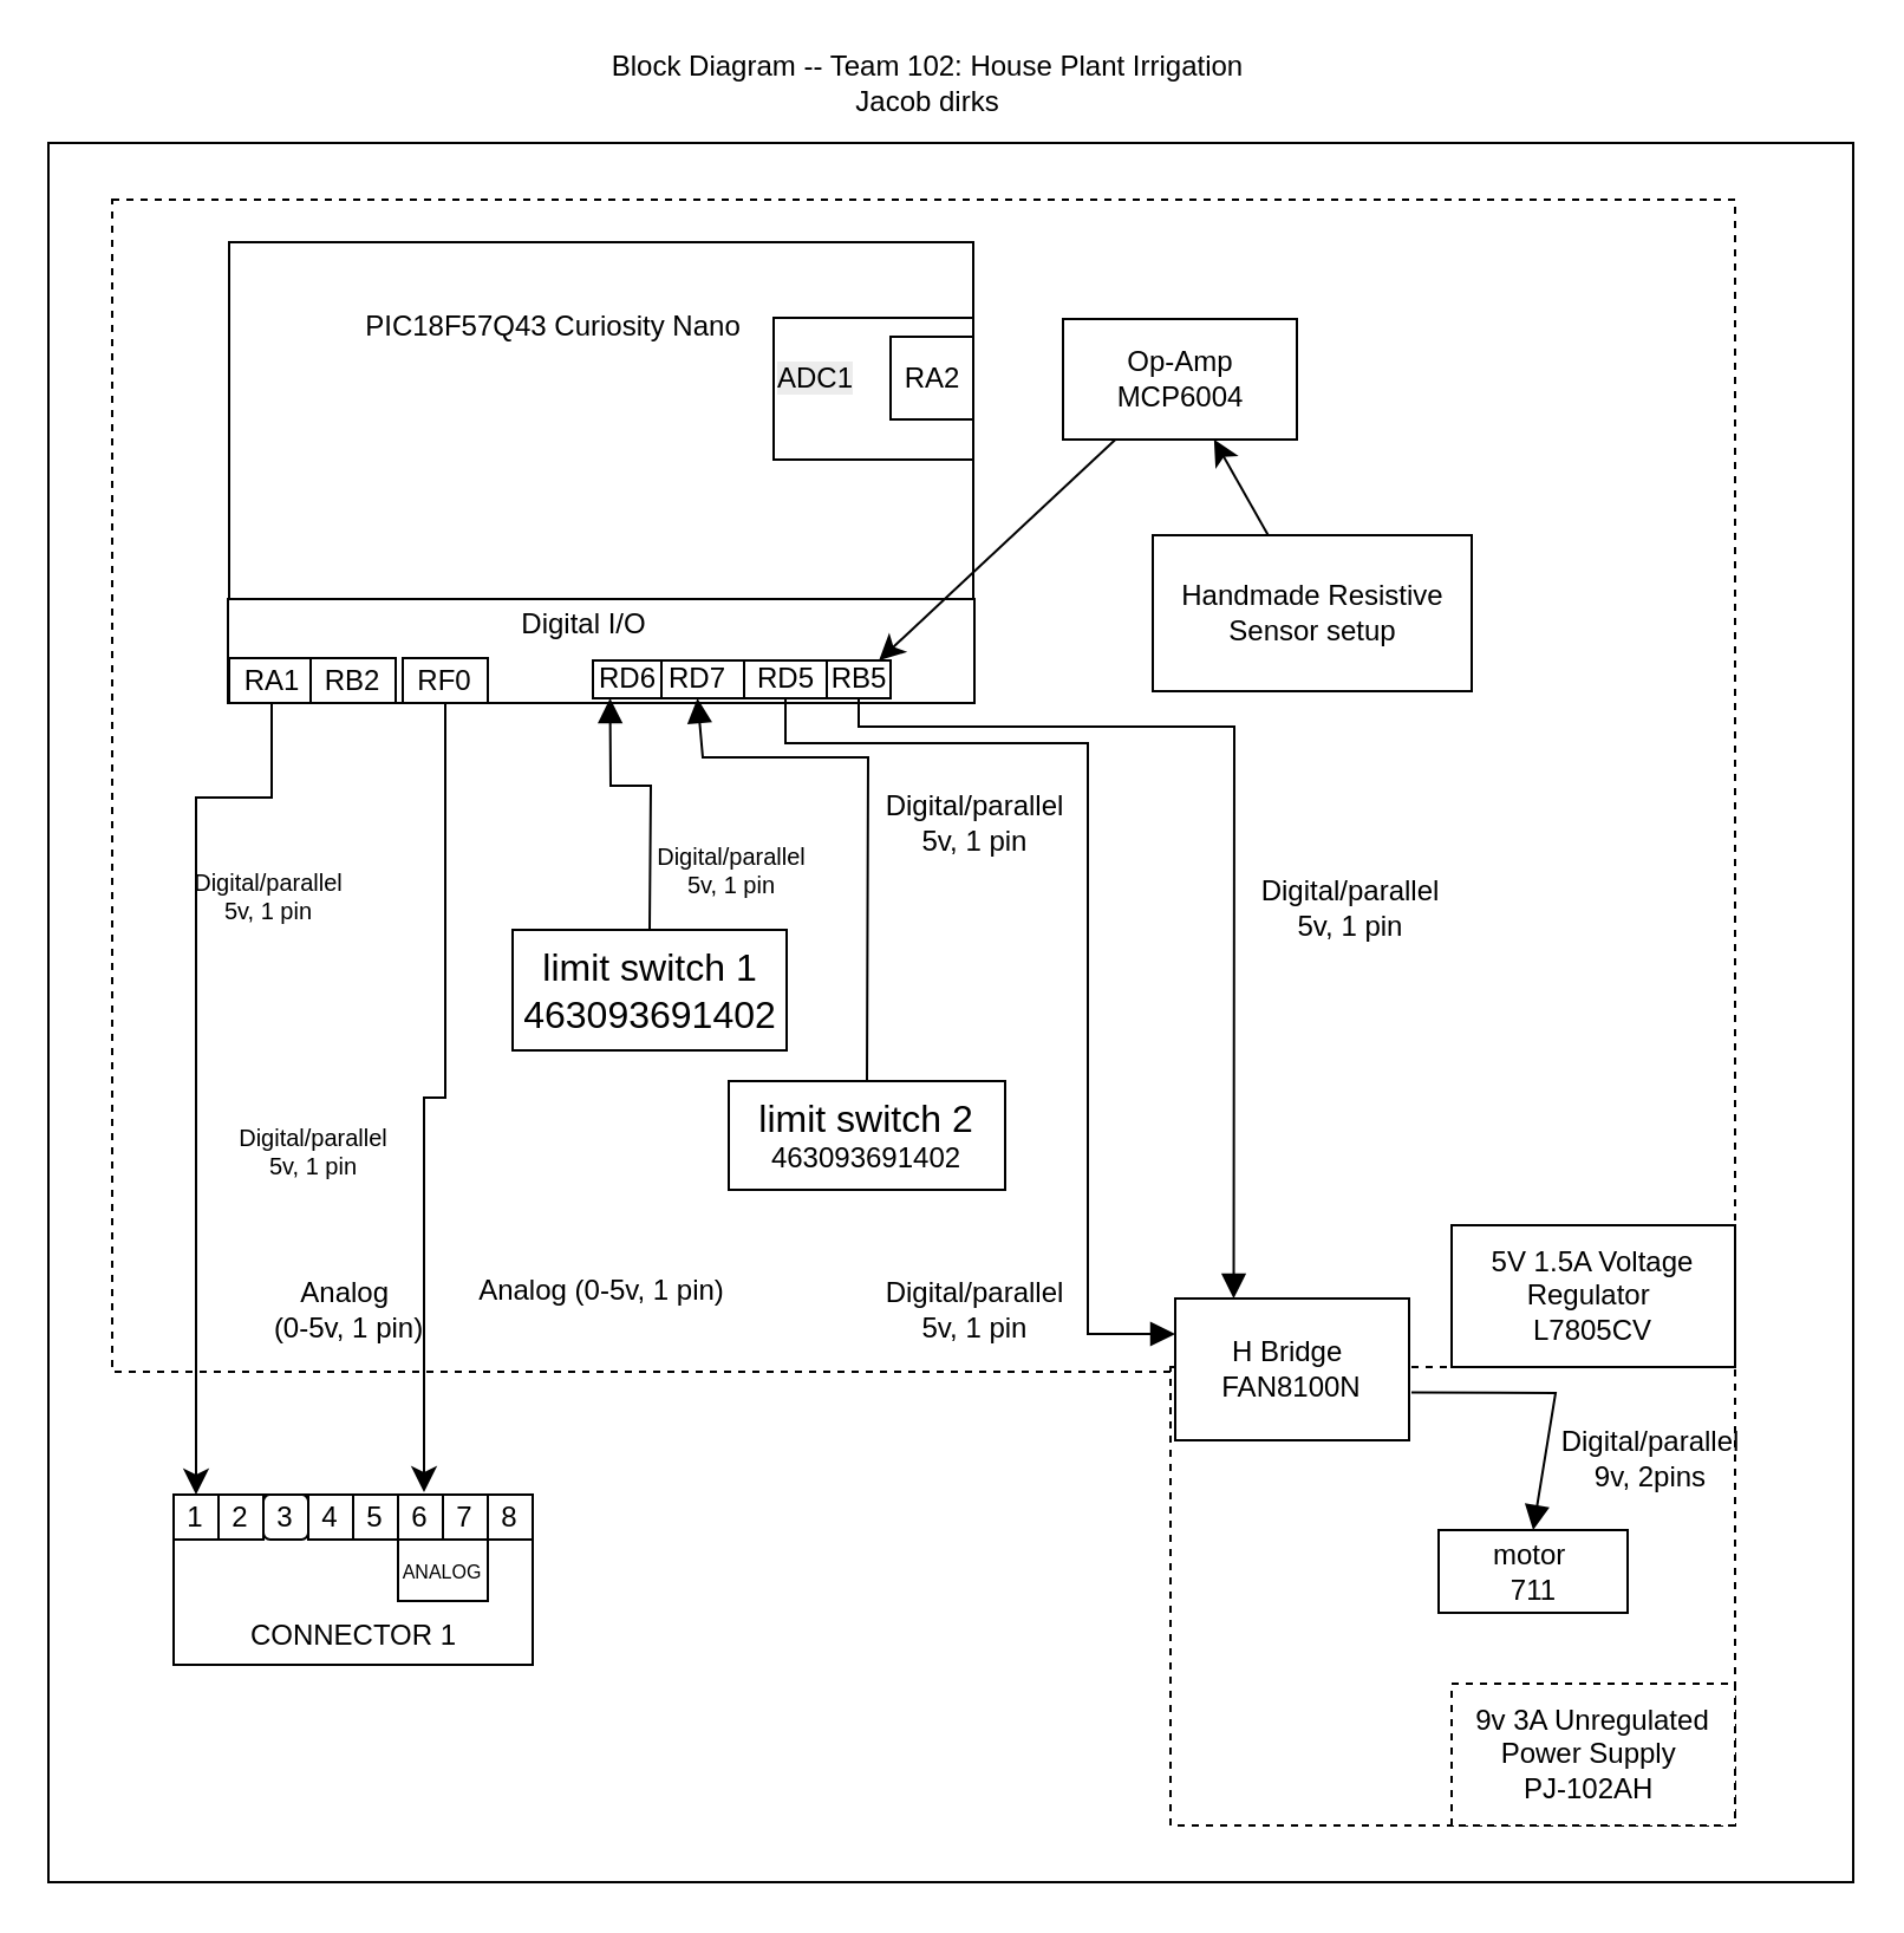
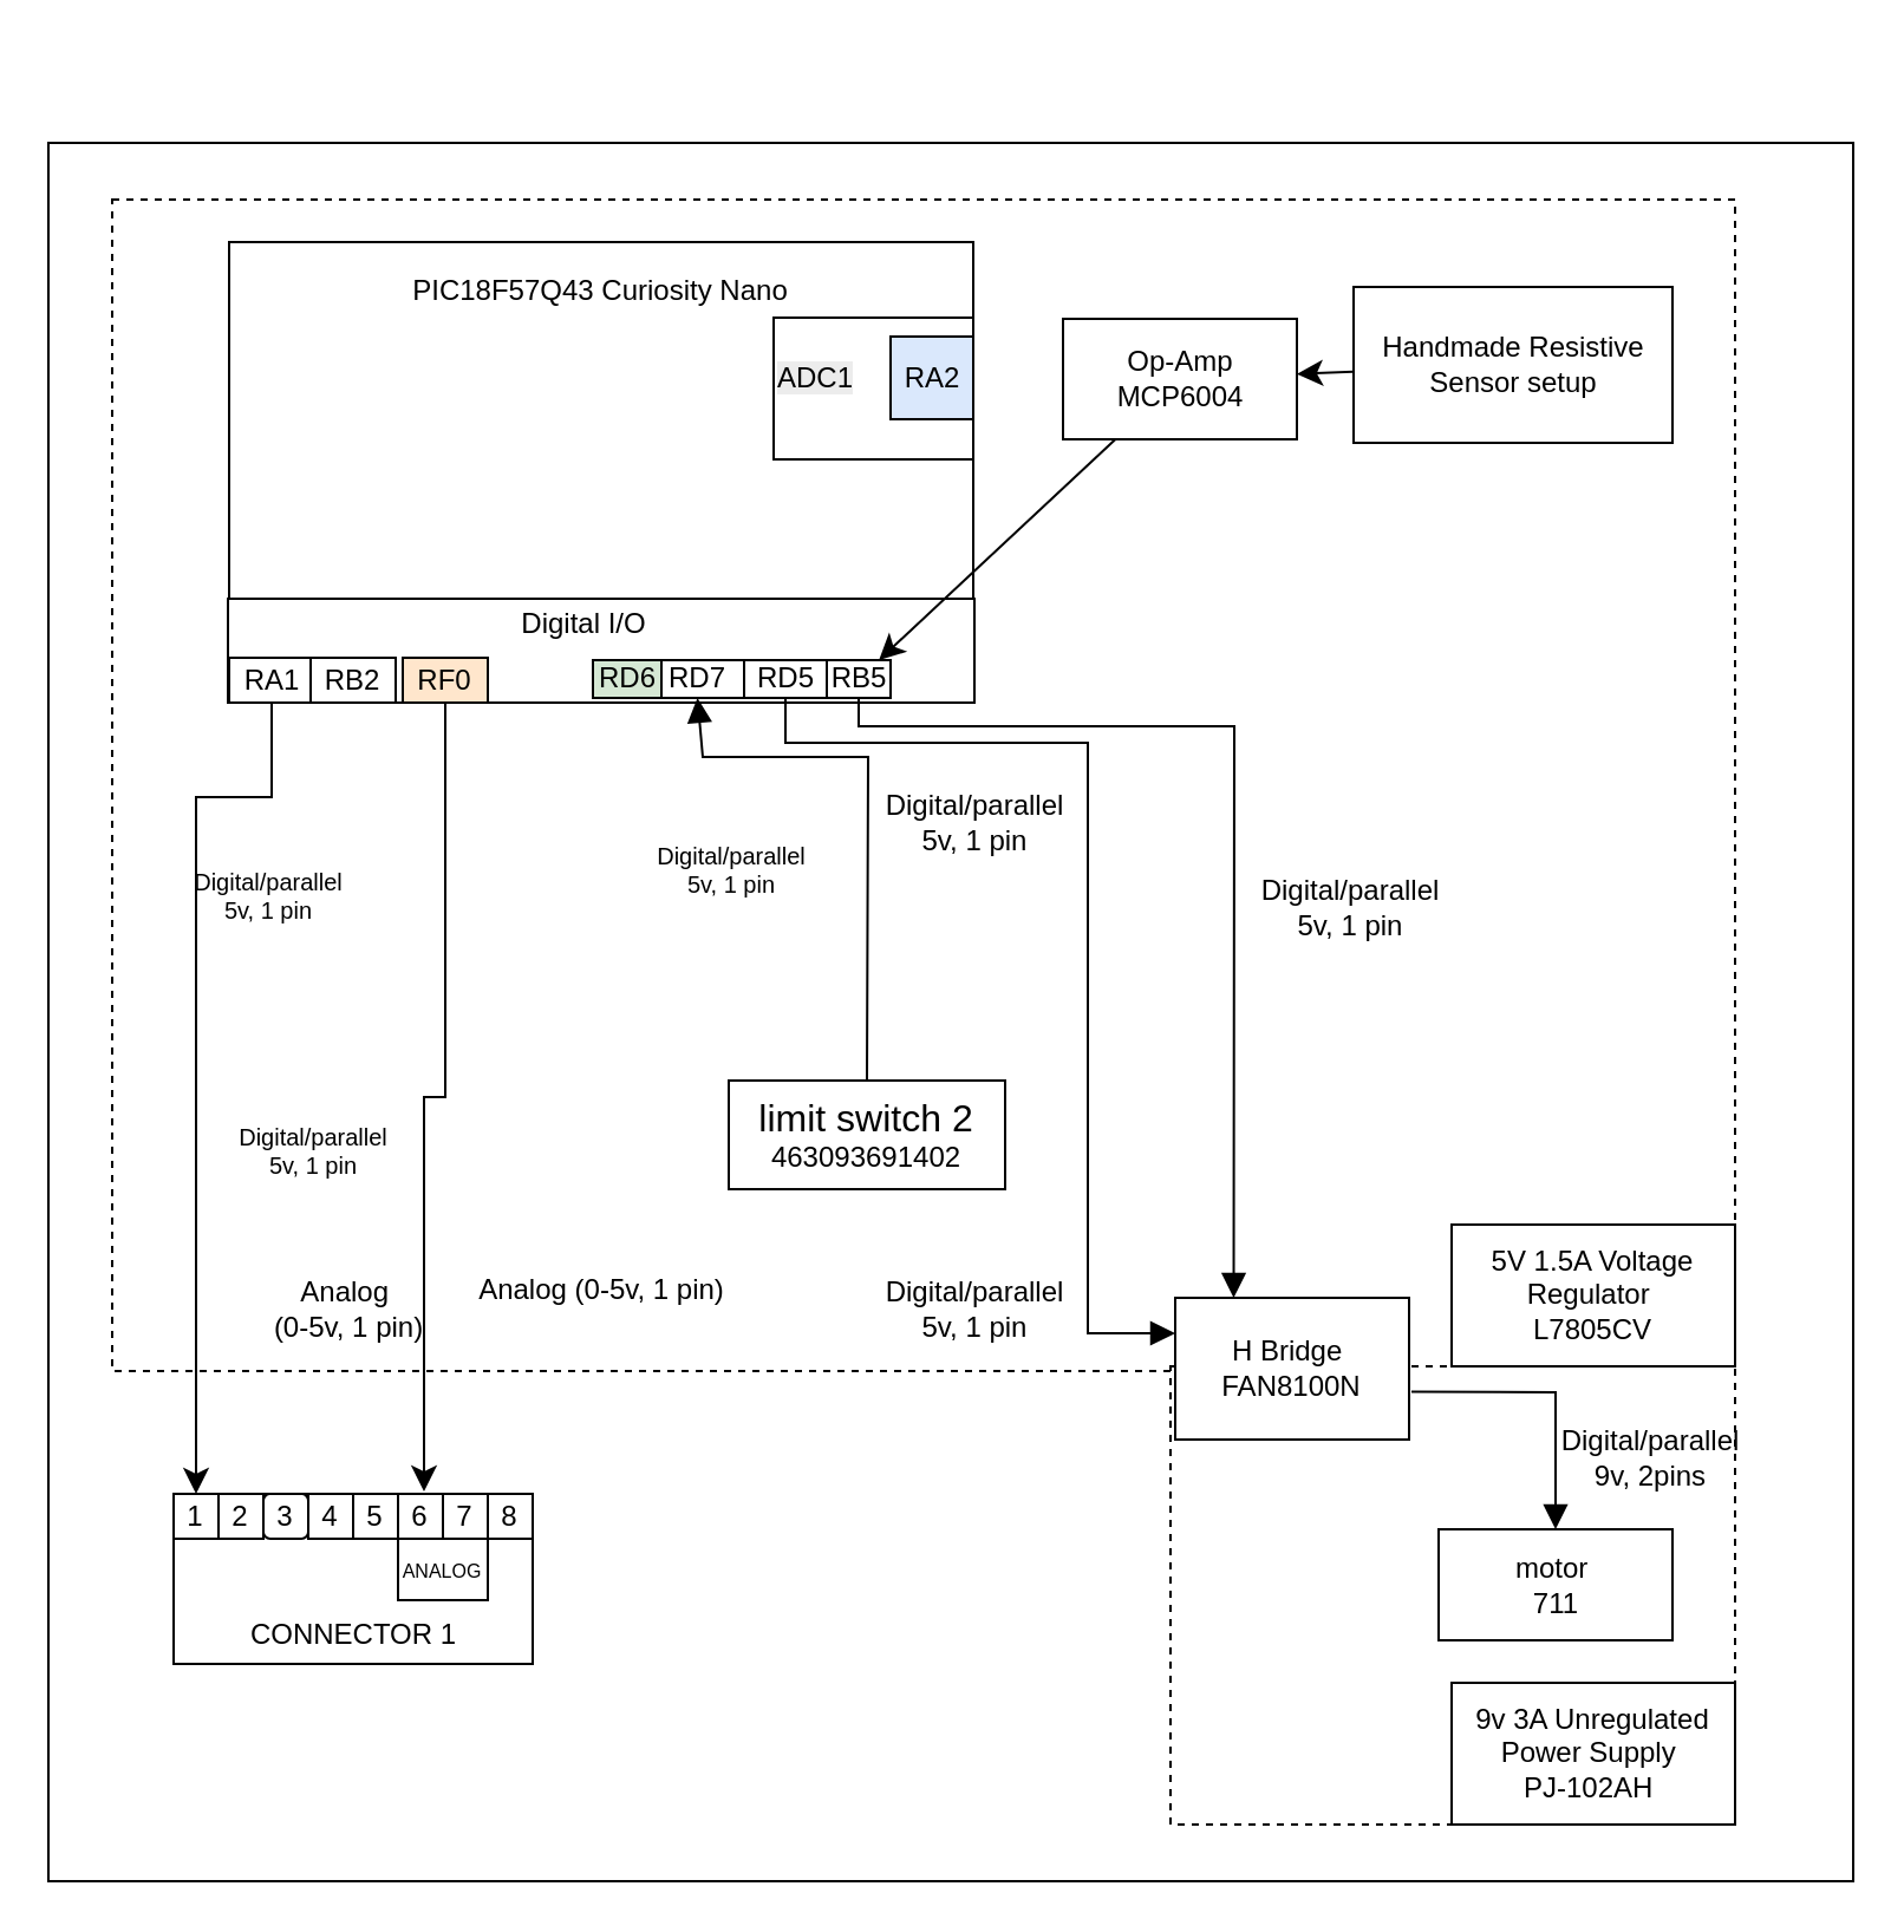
- <mxCell id="2" value="Block Diagram -- Team 102: House Plant Irrigation&lt;br&gt;Jacob dirks" style="text;html=1;align=center;verticalAlign=middle;whiteSpace=wrap;rounded=0;" vertex="1" parent="1"><mxGeometry x="79" y="20" width="627" height="30" as="geometry" /></mxCell>
- <mxCell id="23" value="PIC18F57Q43 Curiosity Nano" style="text;html=1;align=center;verticalAlign=middle;whiteSpace=wrap;rounded=0;" vertex="1" parent="3"><mxGeometry x="130" y="66" width="168" height="23" as="geometry" /></mxCell>
+ <mxCell id="23" value="PIC18F57Q43 Curiosity Nano" style="text;html=1;align=center;verticalAlign=middle;whiteSpace=wrap;rounded=0;" vertex="1" parent="3"><mxGeometry x="150" y="51" width="168" height="23" as="geometry" /></mxCell>
- <mxCell id="24" value="RA2" style="whiteSpace=wrap;html=1;aspect=fixed;" vertex="1" parent="3"><mxGeometry x="356.5" y="82" width="35" height="35" as="geometry" /></mxCell>
+ <mxCell id="24" value="RA2" style="whiteSpace=wrap;html=1;aspect=fixed;fillColor=#dae8fc;" vertex="1" parent="3"><mxGeometry x="356.5" y="82" width="35" height="35" as="geometry" /></mxCell>
- <mxCell id="8" value="Handmade Resistive Sensor setup" style="rounded=0;whiteSpace=wrap;html=1;" vertex="1" parent="3"><mxGeometry x="467.5" y="166" width="135" height="66" as="geometry" /></mxCell>
+ <mxCell id="8" value="Handmade Resistive Sensor setup" style="rounded=0;whiteSpace=wrap;html=1;" vertex="1" parent="3"><mxGeometry x="552.5" y="61" width="135" height="66" as="geometry" /></mxCell>
- <mxCell id="34" value="RD6" style="rounded=0;whiteSpace=wrap;html=1;" vertex="1" parent="3"><mxGeometry x="230.5" y="219" width="29" height="16" as="geometry" /></mxCell>
+ <mxCell id="34" value="RD6" style="rounded=0;whiteSpace=wrap;html=1;fillColor=#d5e8d4;" vertex="1" parent="3"><mxGeometry x="230.5" y="219" width="29" height="16" as="geometry" /></mxCell>
- <mxCell id="29" value="RF0" style="rounded=0;whiteSpace=wrap;html=1;" vertex="1" parent="3"><mxGeometry x="150" y="218" width="36" height="19" as="geometry" /></mxCell>
+ <mxCell id="29" value="RF0" style="rounded=0;whiteSpace=wrap;html=1;fillColor=#ffe6cc;" vertex="1" parent="3"><mxGeometry x="150" y="218" width="36" height="19" as="geometry" /></mxCell>
- <mxCell id="37" value="" style="html=1;verticalAlign=bottom;endArrow=block;curved=0;rounded=0;fontSize=12;startSize=8;endSize=8;exitX=0.5;exitY=0;exitDx=0;exitDy=0;entryX=0.25;entryY=1;entryDx=0;entryDy=0;" edge="1" parent="3" source="35" target="34"><mxGeometry x="0.221" y="59" width="80" relative="1" as="geometry"><mxPoint x="403" y="373" as="sourcePoint" /><mxPoint x="483" y="373" as="targetPoint" /><Array as="points"><mxPoint x="255" y="272" /><mxPoint x="238" y="272" /></Array><mxPoint as="offset" /></mxGeometry></mxCell>
- <mxCell id="35" value="&lt;span style=&quot;font-size: 16px;&quot;&gt;limit switch 1&lt;/span&gt;&lt;br&gt;&lt;span style=&quot;font-size: 16px;&quot;&gt;463093691402&lt;/span&gt;" style="rounded=0;whiteSpace=wrap;html=1;" vertex="1" parent="3"><mxGeometry x="196.5" y="333" width="116" height="51" as="geometry" /></mxCell>
- <mxCell id="32" value="motor&amp;nbsp;&lt;div&gt;711&lt;/div&gt;" style="rounded=0;whiteSpace=wrap;html=1;" vertex="1" parent="3"><mxGeometry x="588.5" y="587" width="80" height="35" as="geometry" /></mxCell>
+ <mxCell id="32" value="motor&amp;nbsp;&lt;div&gt;711&lt;/div&gt;" style="rounded=0;whiteSpace=wrap;html=1;" vertex="1" parent="3"><mxGeometry x="588.5" y="587" width="99" height="47" as="geometry" /></mxCell>
- <mxCell id="46" value="9v 3A Unregulated Power Supply&amp;nbsp;&lt;div&gt;&lt;span style=&quot;white-space: pre; white-space: normal;&quot;&gt;&#09;&lt;/span&gt;&lt;/div&gt;&lt;div&gt;&lt;span style=&quot;background-color: transparent;&quot;&gt;PJ-102AH&lt;/span&gt;&amp;nbsp;&lt;/div&gt;" style="rounded=0;whiteSpace=wrap;html=1;dashed=1;" vertex="1" parent="3"><mxGeometry x="594" y="652" width="120" height="60" as="geometry" /></mxCell>
+ <mxCell id="46" value="9v 3A Unregulated Power Supply&amp;nbsp;&lt;div&gt;&lt;span style=&quot;white-space: pre; white-space: normal;&quot;&gt;&#09;&lt;/span&gt;&lt;/div&gt;&lt;div&gt;&lt;span style=&quot;background-color: transparent;&quot;&gt;PJ-102AH&lt;/span&gt;&amp;nbsp;&lt;/div&gt;" style="rounded=0;whiteSpace=wrap;html=1;" vertex="1" parent="3"><mxGeometry x="594" y="652" width="120" height="60" as="geometry" /></mxCell>
